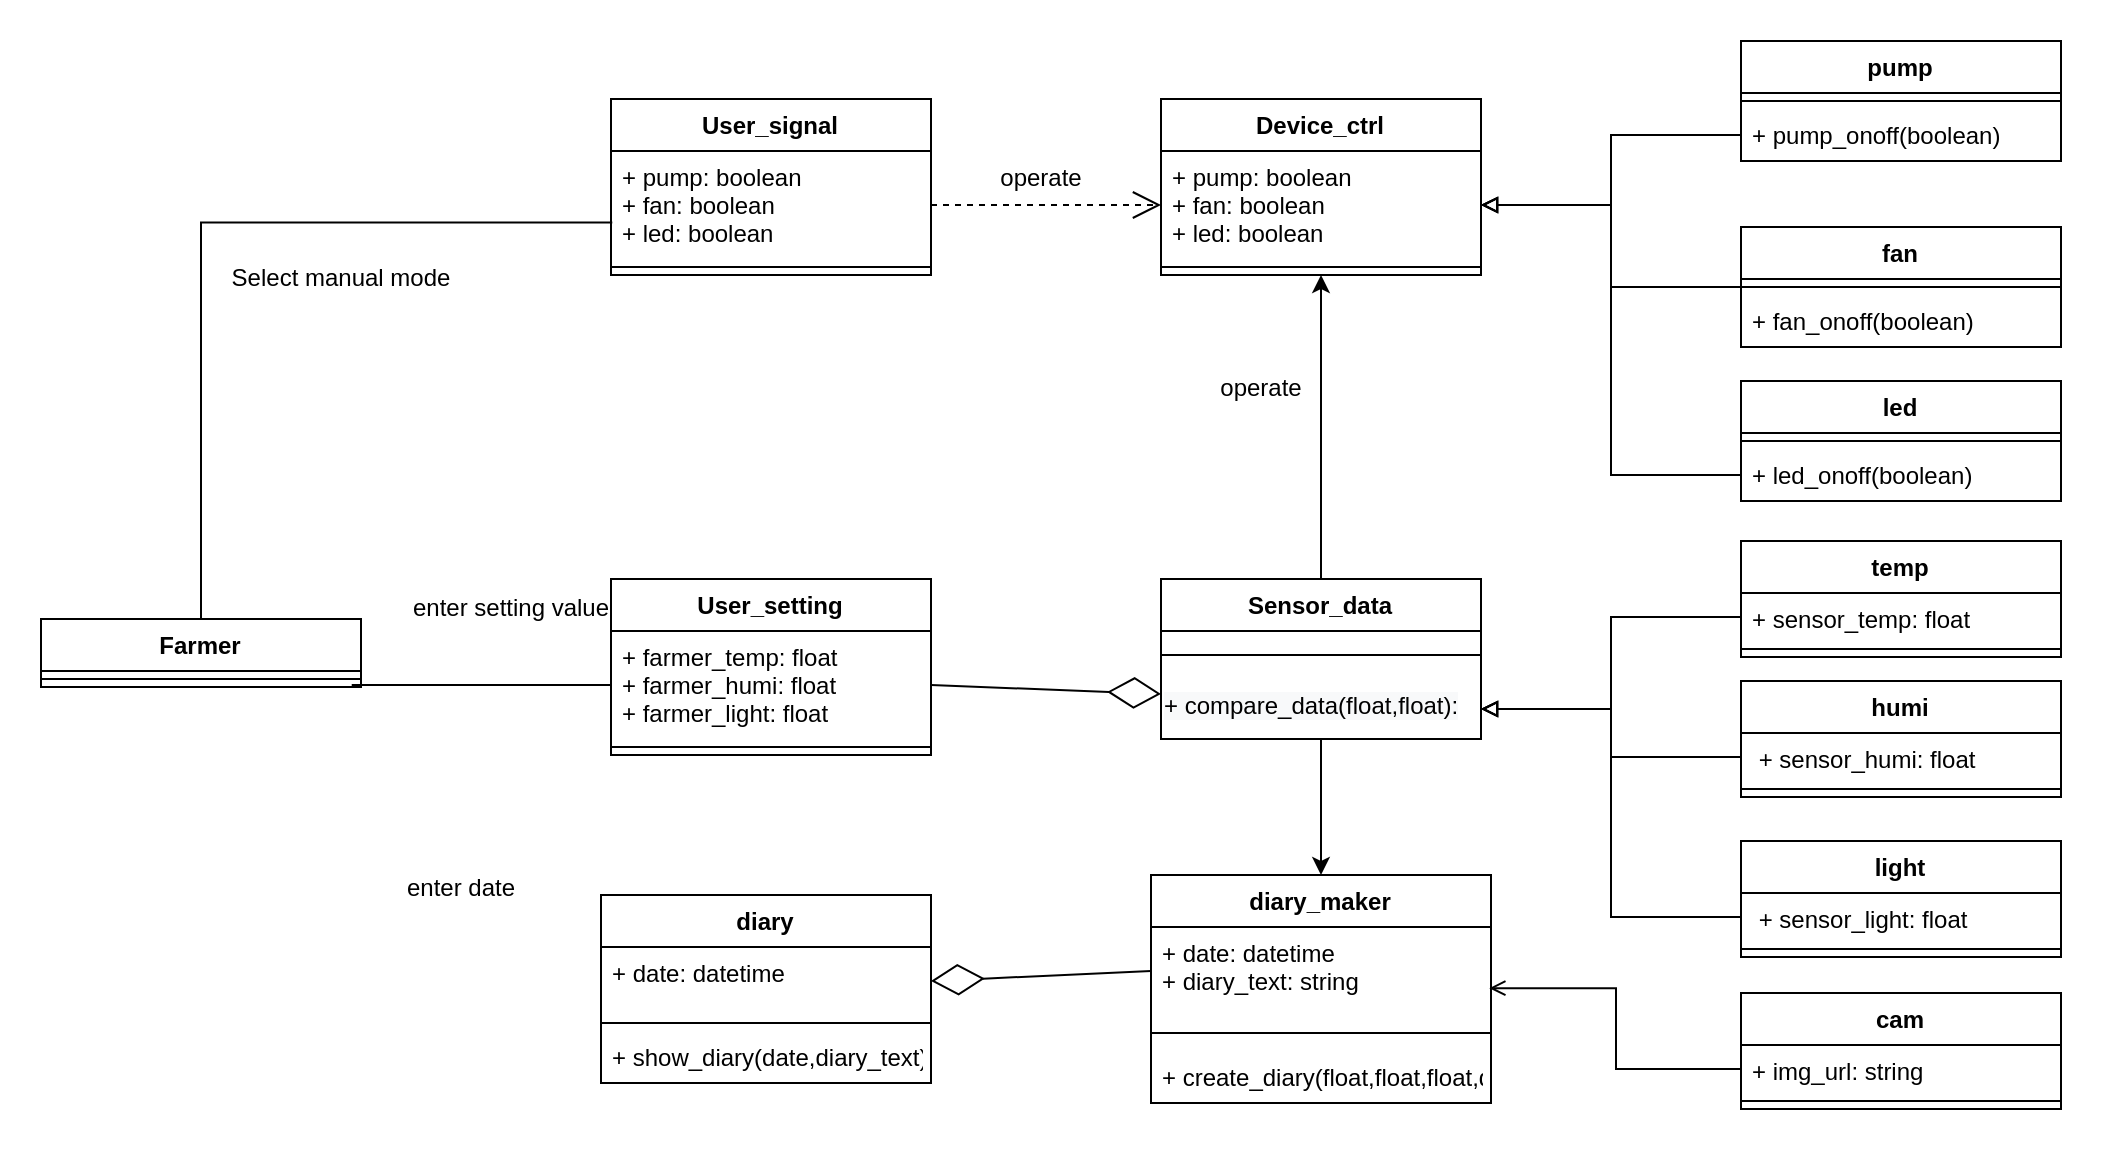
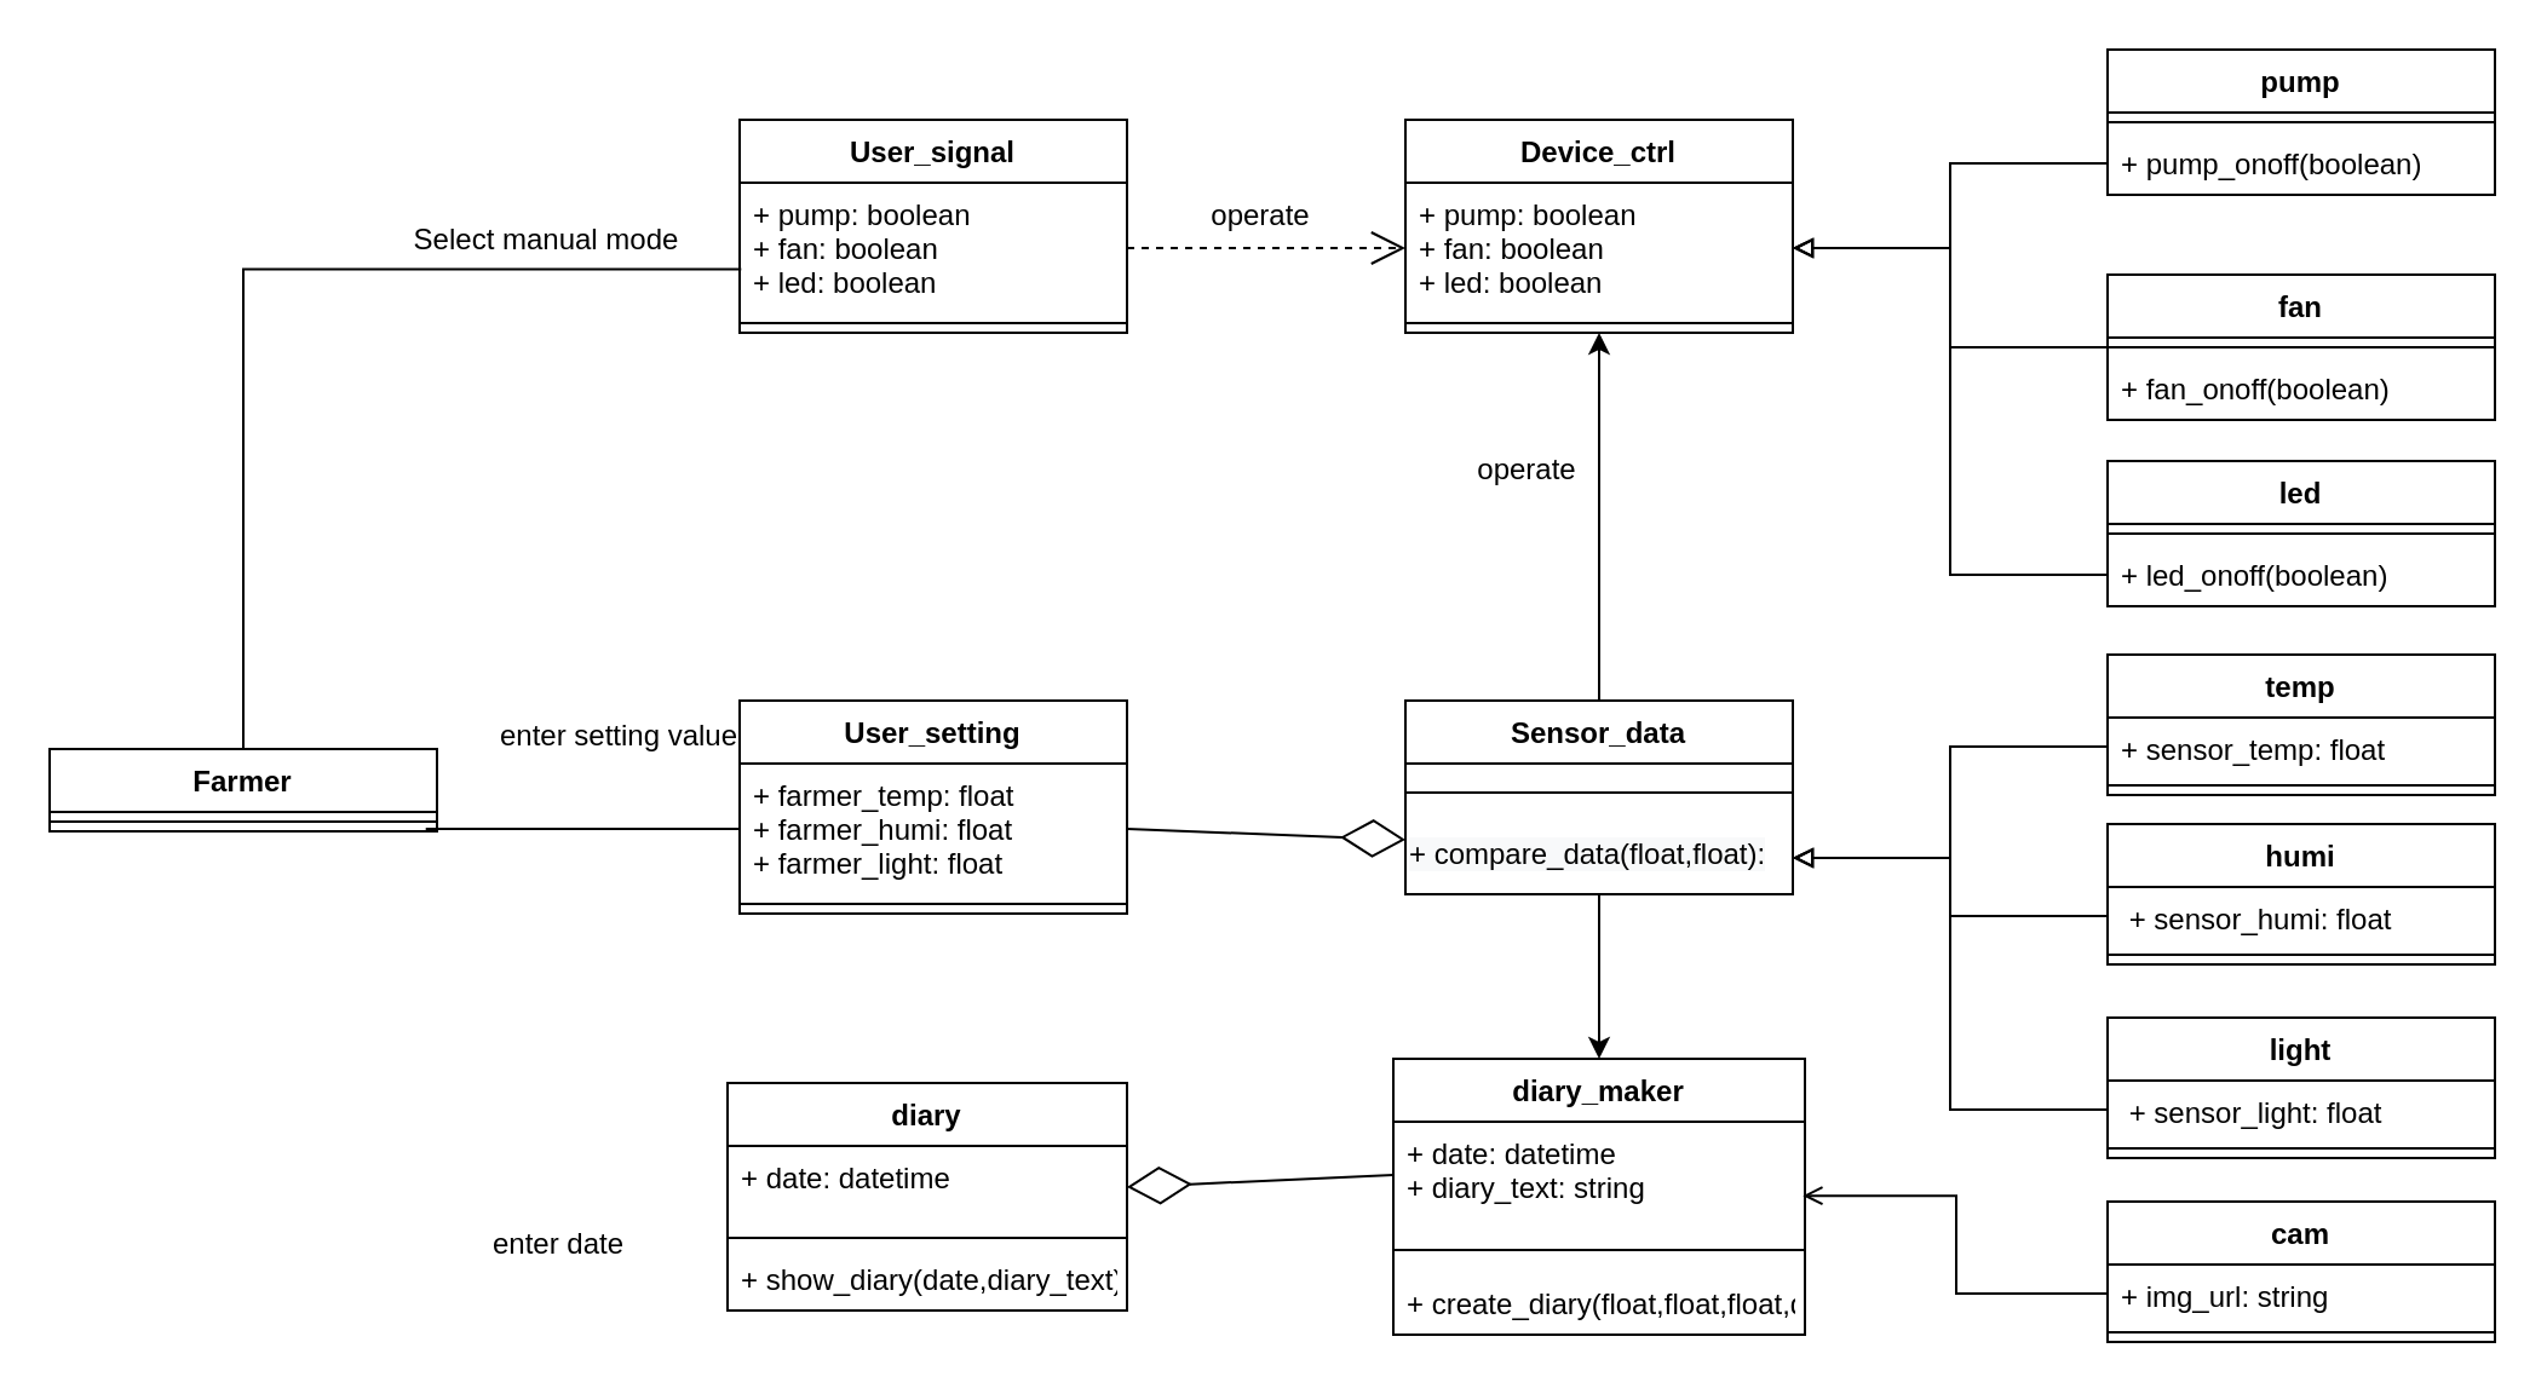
- <mxCell id="26" value="Select manual mode" style="text;html=1;align=center;verticalAlign=middle;resizable=0;points=[];autosize=1;strokeColor=none;fillColor=none;" parent="1" vertex="1"><mxGeometry x="105" y="124" width="130" height="30" as="geometry" /></mxCell>
+ <mxCell id="26" value="Select manual mode" style="text;html=1;align=center;verticalAlign=middle;resizable=0;points=[];autosize=1;strokeColor=none;fillColor=none;" parent="1" vertex="1"><mxGeometry x="160" y="84" width="130" height="30" as="geometry" /></mxCell>
- <mxCell id="28" value="enter date" style="text;html=1;align=center;verticalAlign=middle;resizable=0;points=[];autosize=1;strokeColor=none;fillColor=none;" parent="1" vertex="1"><mxGeometry x="190" y="429" width="80" height="30" as="geometry" /></mxCell>
+ <mxCell id="28" value="enter date" style="text;html=1;align=center;verticalAlign=middle;resizable=0;points=[];autosize=1;strokeColor=none;fillColor=none;" parent="1" vertex="1"><mxGeometry x="190" y="499" width="80" height="30" as="geometry" /></mxCell>
